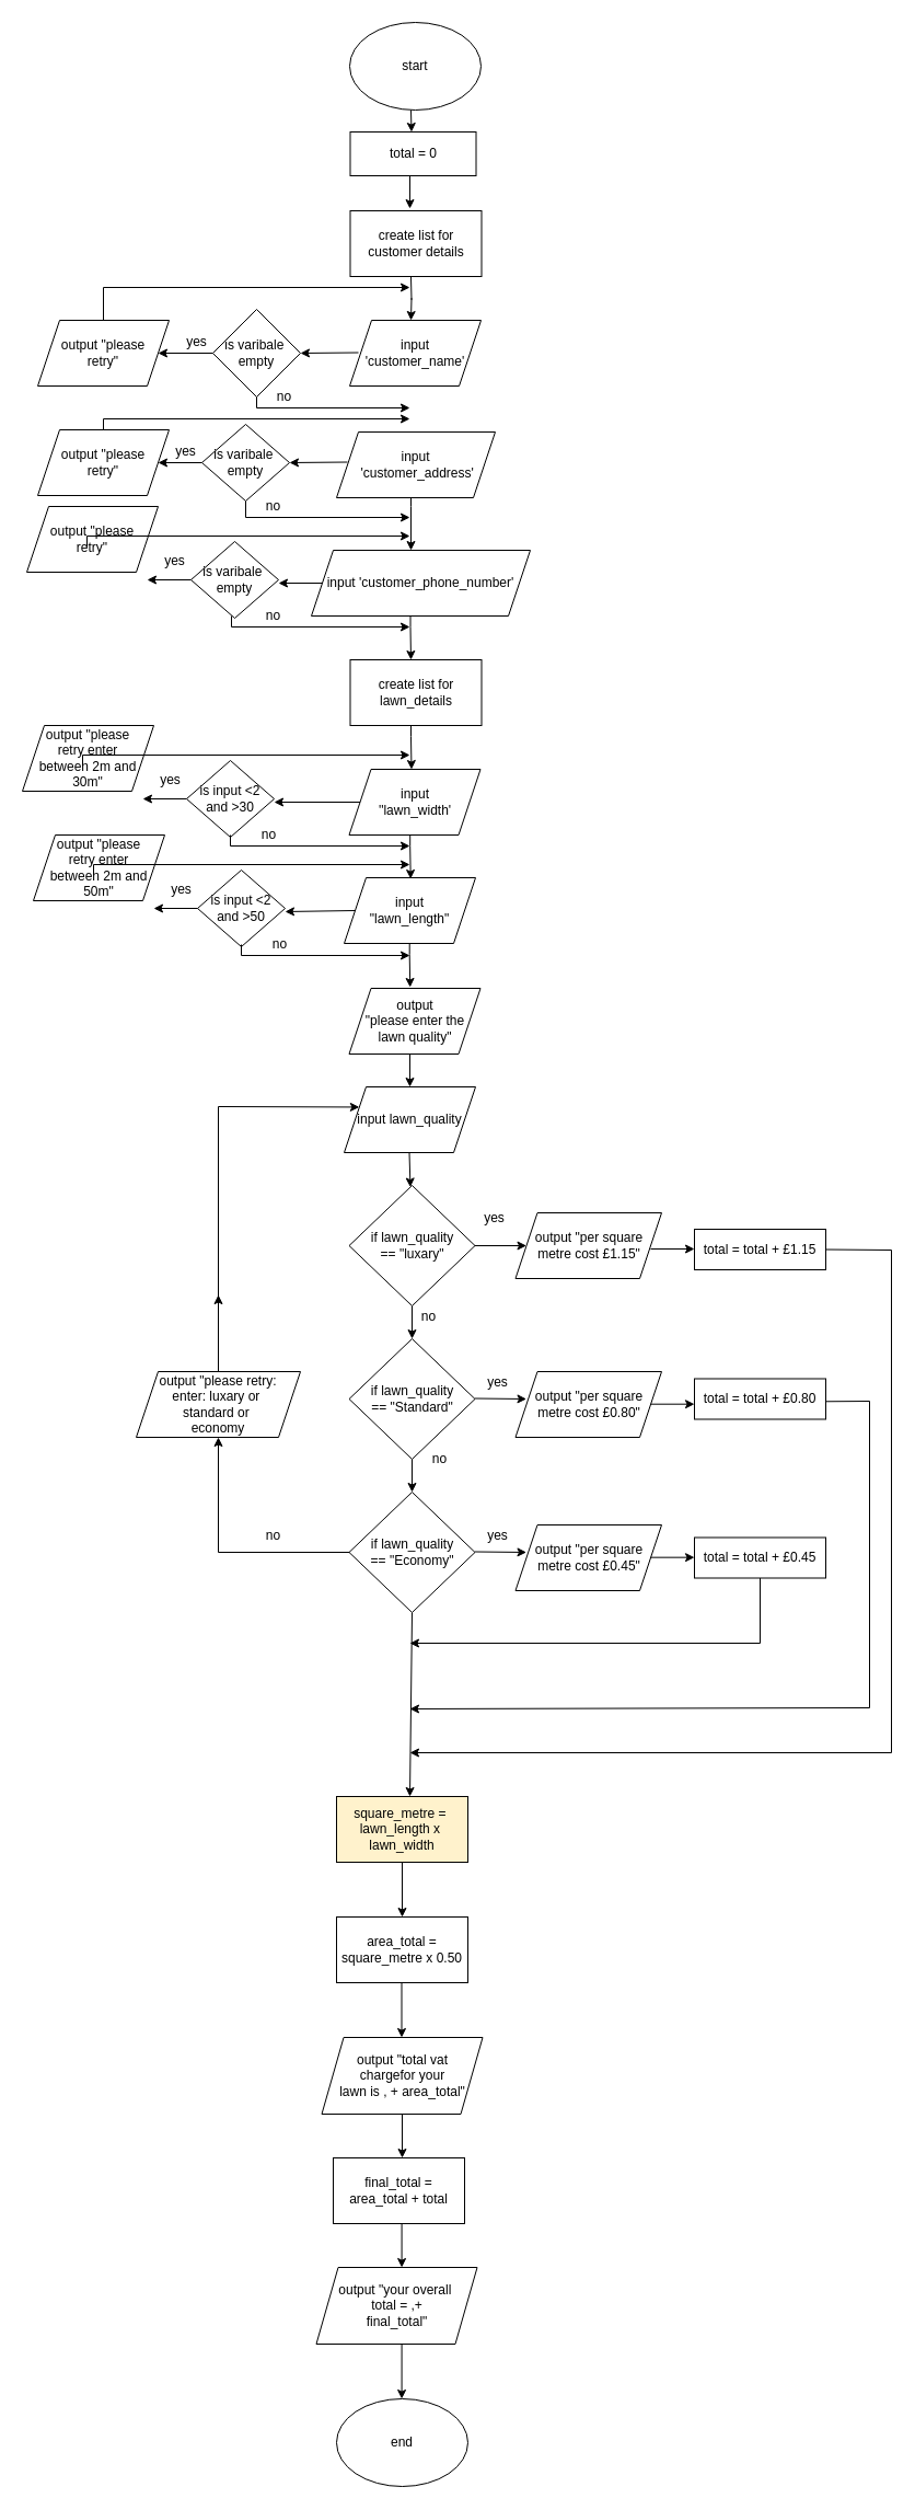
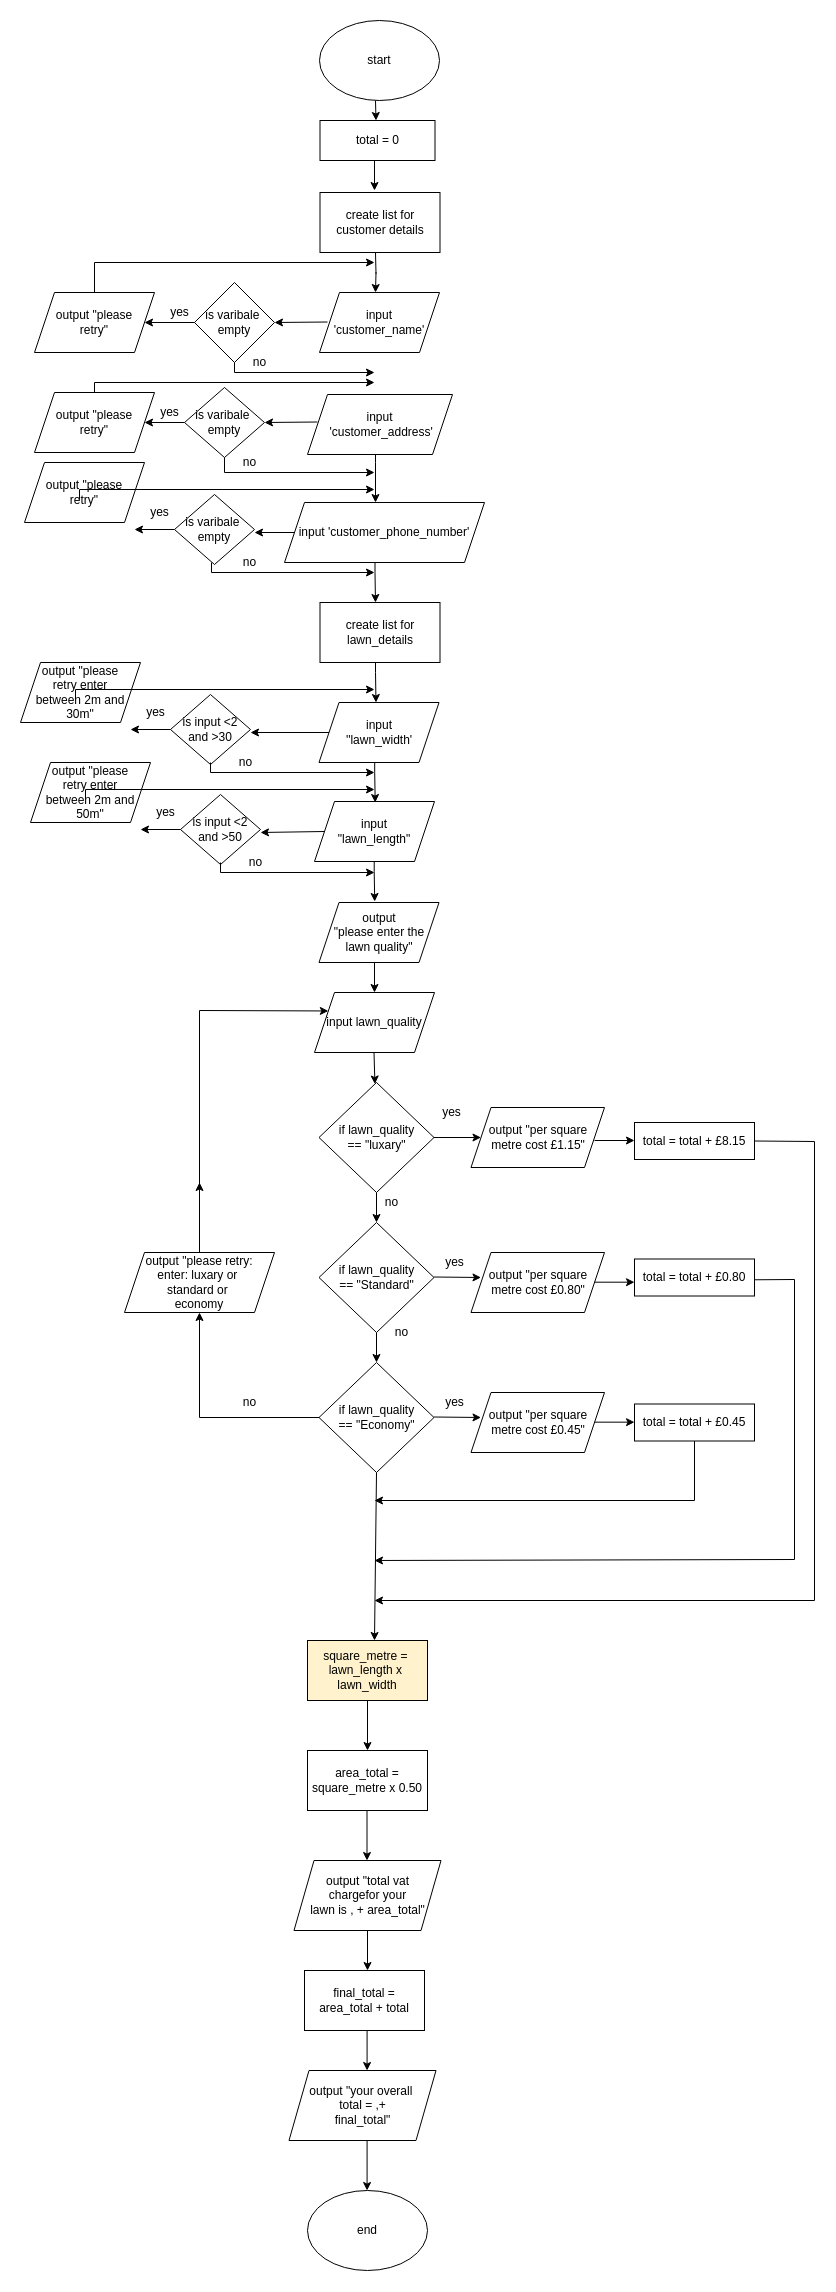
- <mxCell id="86" value="total = total + £1.15" style="rounded=0;whiteSpace=wrap;html=1;" vertex="1" parent="1"><mxGeometry x="634" y="1122" width="120" height="37" as="geometry" /></mxCell>
+ <mxCell id="86" value="total = total + £8.15" style="rounded=0;whiteSpace=wrap;html=1;" vertex="1" parent="1"><mxGeometry x="634" y="1122" width="120" height="37" as="geometry" /></mxCell>
